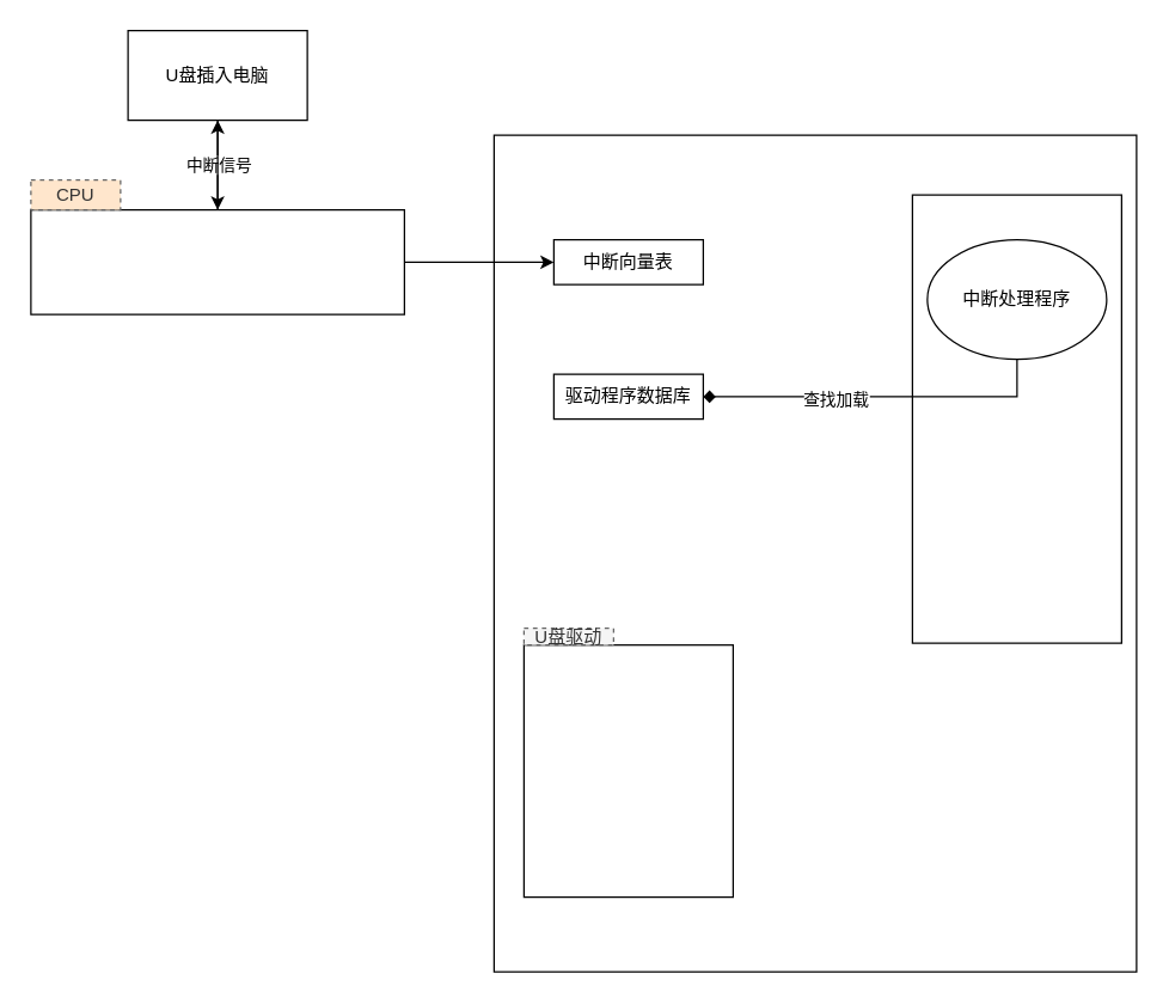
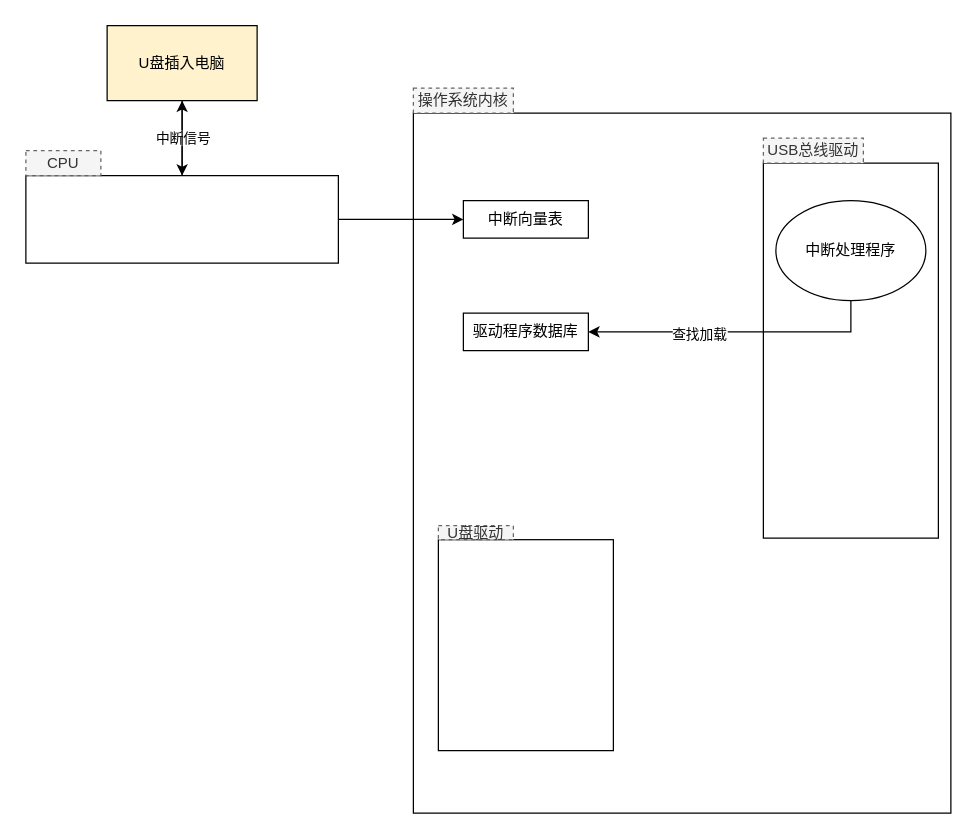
- <mxCell id="9" value="U盘插入电脑" style="rounded=0;whiteSpace=wrap;html=1;" vertex="1" parent="1"><mxGeometry x="85" y="20" width="120" height="60" as="geometry" /></mxCell>
+ <mxCell id="9" value="U盘插入电脑" style="rounded=0;whiteSpace=wrap;html=1;fillColor=#fff2cc;" vertex="1" parent="1"><mxGeometry x="85" y="20" width="120" height="60" as="geometry" /></mxCell>
+ <mxCell id="3" value="操作系统内核" style="rounded=0;whiteSpace=wrap;html=1;strokeWidth=1;shadow=0;dashed=1;fillColor=#f5f5f5;strokeColor=#666666;fontColor=#333333;glass=0;" vertex="1" parent="1"><mxGeometry x="330" y="70" width="80" height="20" as="geometry" /></mxCell>
+ <mxCell id="12" value="USB总线驱动" style="rounded=0;whiteSpace=wrap;html=1;strokeWidth=1;shadow=0;dashed=1;fillColor=#f5f5f5;strokeColor=#666666;fontColor=#333333;glass=0;" vertex="1" parent="10"><mxGeometry width="80" height="20" as="geometry" /></mxCell>
- <mxCell id="16" value="CPU" style="rounded=0;whiteSpace=wrap;html=1;strokeWidth=1;shadow=0;dashed=1;fillColor=#ffe6cc;strokeColor=#666666;fontColor=#333333;glass=0;" vertex="1" parent="14"><mxGeometry width="60" height="20" as="geometry" /></mxCell>
+ <mxCell id="16" value="CPU" style="rounded=0;whiteSpace=wrap;html=1;strokeWidth=1;shadow=0;dashed=1;fillColor=#f5f5f5;strokeColor=#666666;fontColor=#333333;glass=0;" vertex="1" parent="14"><mxGeometry width="60" height="20" as="geometry" /></mxCell>
- <mxCell id="18" style="edgeStyle=orthogonalEdgeStyle;rounded=0;orthogonalLoop=1;jettySize=auto;html=1;entryX=1;entryY=0.5;entryDx=0;entryDy=0;exitX=0.5;exitY=1;exitDx=0;exitDy=0;endArrow=diamond;" edge="1" parent="1" source="13" target="21"><mxGeometry relative="1" as="geometry" /></mxCell>
+ <mxCell id="18" style="edgeStyle=orthogonalEdgeStyle;rounded=0;orthogonalLoop=1;jettySize=auto;html=1;entryX=1;entryY=0.5;entryDx=0;entryDy=0;exitX=0.5;exitY=1;exitDx=0;exitDy=0;" edge="1" parent="1" source="13" target="21"><mxGeometry relative="1" as="geometry" /></mxCell>
